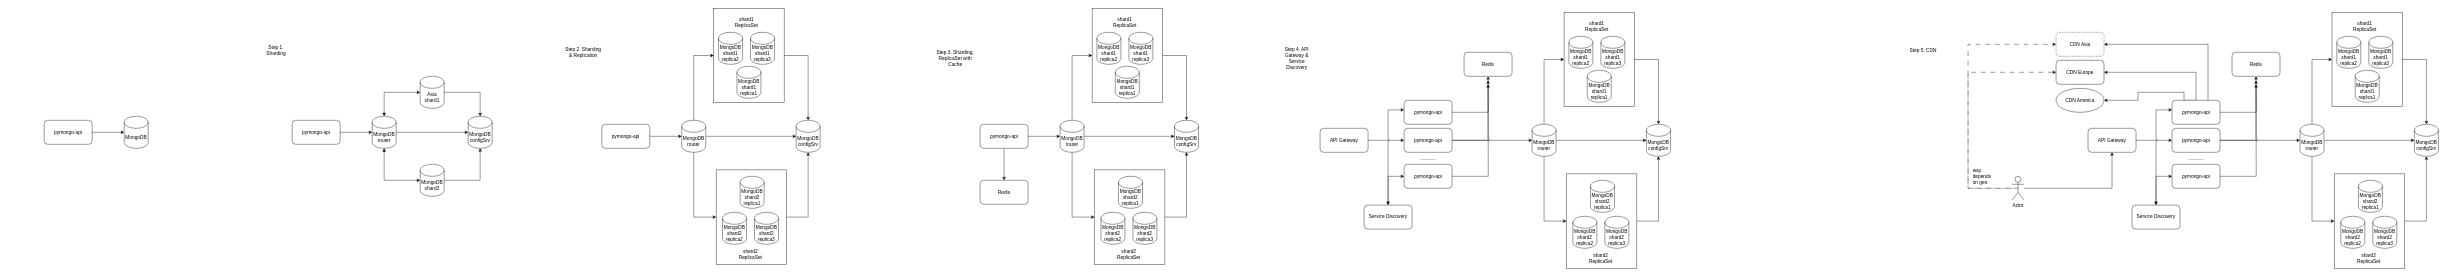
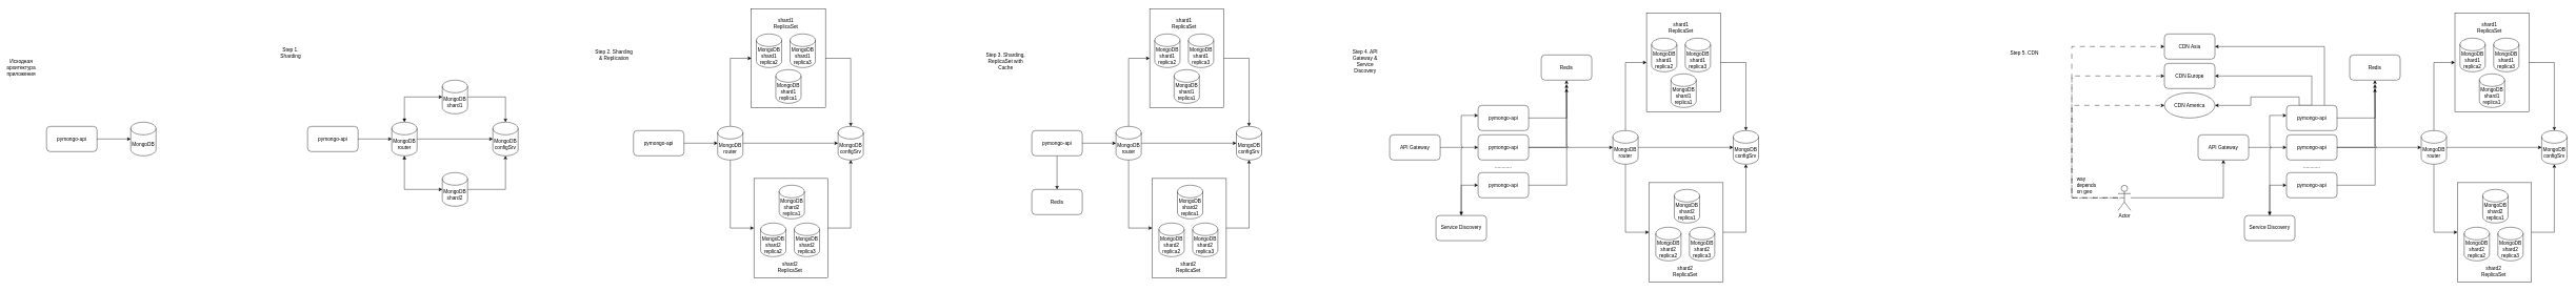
- <mxCell id="127" value="&lt;div&gt;CDN Asia&lt;/div&gt;" style="rounded=1;whiteSpace=wrap;html=1;dashed=1;" vertex="1" parent="1"><mxGeometry x="5140" y="80" width="120" height="60" as="geometry" /></mxCell>
+ <mxCell id="127" value="&lt;div&gt;CDN Asia&lt;/div&gt;" style="rounded=1;whiteSpace=wrap;html=1;" vertex="1" parent="1"><mxGeometry x="5140" y="80" width="120" height="60" as="geometry" /></mxCell>
+ <mxCell id="7" value="Исходная архитектура приложения" style="text;html=1;align=center;verticalAlign=middle;whiteSpace=wrap;rounded=0;" vertex="1" parent="1"><mxGeometry x="20" y="145" width="60" height="30" as="geometry" /></mxCell>
- <mxCell id="15" value="Asia&lt;div&gt;shard1&lt;/div&gt;" style="shape=cylinder3;whiteSpace=wrap;html=1;boundedLbl=1;backgroundOutline=1;size=15;" vertex="1" parent="1"><mxGeometry x="1050" y="190" width="60" height="80" as="geometry" /></mxCell>
+ <mxCell id="15" value="MongoDB&lt;div&gt;shard1&lt;/div&gt;" style="shape=cylinder3;whiteSpace=wrap;html=1;boundedLbl=1;backgroundOutline=1;size=15;" vertex="1" parent="1"><mxGeometry x="1050" y="190" width="60" height="80" as="geometry" /></mxCell>
+ <mxCell id="131" style="edgeStyle=orthogonalEdgeStyle;rounded=0;orthogonalLoop=1;jettySize=auto;html=1;entryX=0;entryY=0.5;entryDx=0;entryDy=0;dashed=1;dashPattern=12 12;" edge="1" parent="1" source="132" target="129"><mxGeometry relative="1" as="geometry"><Array as="points"><mxPoint x="4920" y="470" /><mxPoint x="4920" y="250" /></Array></mxGeometry></mxCell>
